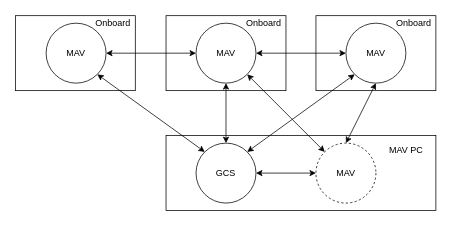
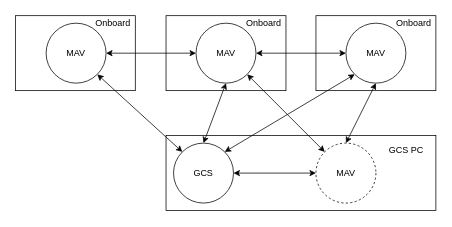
- <mxCell id="17" value="MAV PC" style="text;html=1;align=center;verticalAlign=middle;resizable=0;points=[];autosize=1;strokeColor=none;fillColor=none;" vertex="1" parent="1"><mxGeometry x="511" y="190" width="60" height="20" as="geometry" /></mxCell>
+ <mxCell id="17" value="GCS PC" style="text;html=1;align=center;verticalAlign=middle;resizable=0;points=[];autosize=1;strokeColor=none;fillColor=none;" vertex="1" parent="1"><mxGeometry x="511" y="190" width="60" height="20" as="geometry" /></mxCell>
- <mxCell id="10" value="GCS" style="ellipse;whiteSpace=wrap;html=1;aspect=fixed;" vertex="1" parent="1"><mxGeometry x="261" y="190" width="80" height="80" as="geometry" /></mxCell>
+ <mxCell id="10" value="GCS" style="ellipse;whiteSpace=wrap;html=1;aspect=fixed;" vertex="1" parent="1"><mxGeometry x="231" y="190" width="80" height="80" as="geometry" /></mxCell>
